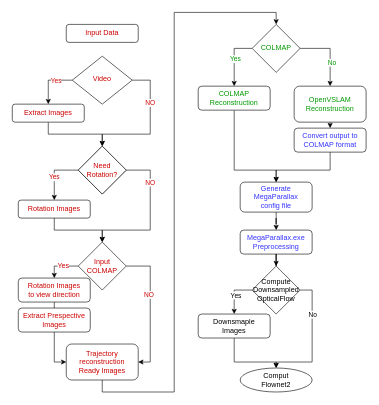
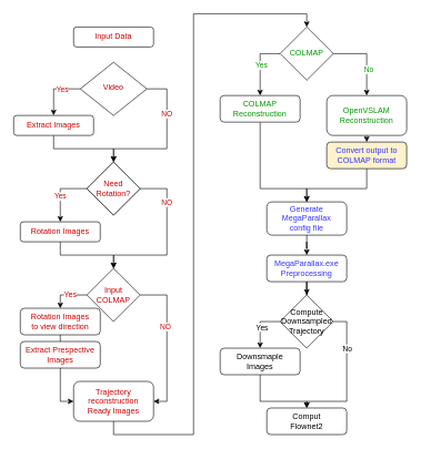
- <mxCell id="39" value="Convert output to&lt;br&gt;COLMAP format" style="rounded=1;whiteSpace=wrap;html=1;fontColor=#3333FF;" vertex="1" parent="1"><mxGeometry x="490" y="213" width="120" height="40" as="geometry" /></mxCell>
+ <mxCell id="39" value="Convert output to&lt;br&gt;COLMAP format" style="rounded=1;whiteSpace=wrap;html=1;fontColor=#3333FF;fillColor=#fff2cc;" vertex="1" parent="1"><mxGeometry x="490" y="213" width="120" height="40" as="geometry" /></mxCell>
- <mxCell id="47" value="Compute&lt;br&gt;Downsampled&lt;br&gt;OpticalFlow" style="rhombus;whiteSpace=wrap;html=1;" vertex="1" parent="1"><mxGeometry x="420" y="443" width="80" height="80" as="geometry" /></mxCell>
+ <mxCell id="47" value="Compute&lt;br&gt;Downsampled&lt;br&gt;Trajectory" style="rhombus;whiteSpace=wrap;html=1;" vertex="1" parent="1"><mxGeometry x="420" y="443" width="80" height="80" as="geometry" /></mxCell>
- <mxCell id="48" value="Comput&lt;br&gt;Flownet2" style="ellipse;whiteSpace=wrap;html=1;" vertex="1" parent="1"><mxGeometry x="400" y="613" width="120" height="40" as="geometry" /></mxCell>
+ <mxCell id="48" value="Comput&lt;br&gt;Flownet2" style="rounded=1;whiteSpace=wrap;html=1;" vertex="1" parent="1"><mxGeometry x="400" y="613" width="120" height="40" as="geometry" /></mxCell>
